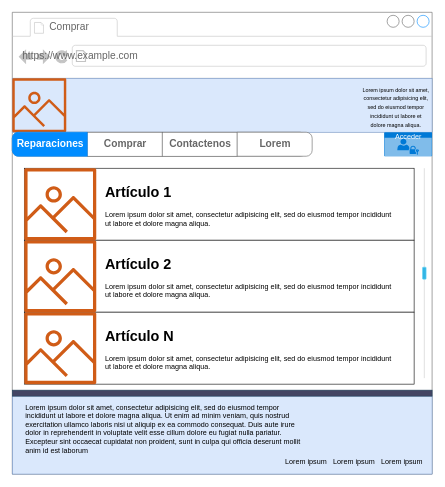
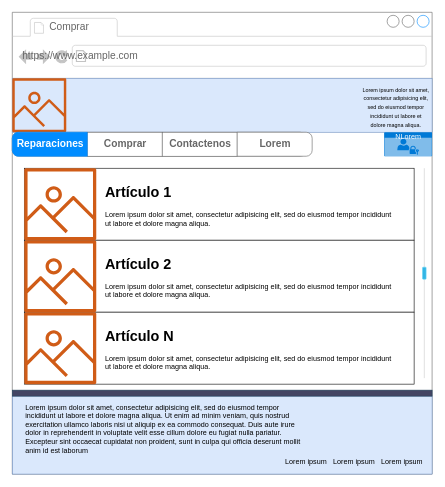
- <mxCell id="13" value="Acceder" style="html=1;strokeColor=none;fillColor=#0079D6;labelPosition=center;verticalLabelPosition=middle;verticalAlign=top;align=center;fontSize=12;outlineConnect=0;spacingTop=-6;fontColor=#FFFFFF;shape=mxgraph.sitemap.login;" parent="2" vertex="1"><mxGeometry x="620" y="200" width="80" height="40" as="geometry" /></mxCell>
+ <mxCell id="13" value="NLorem" style="html=1;strokeColor=none;fillColor=#0079D6;labelPosition=center;verticalLabelPosition=middle;verticalAlign=top;align=center;fontSize=12;outlineConnect=0;spacingTop=-6;fontColor=#FFFFFF;shape=mxgraph.sitemap.login;" parent="2" vertex="1"><mxGeometry x="620" y="200" width="80" height="40" as="geometry" /></mxCell>
